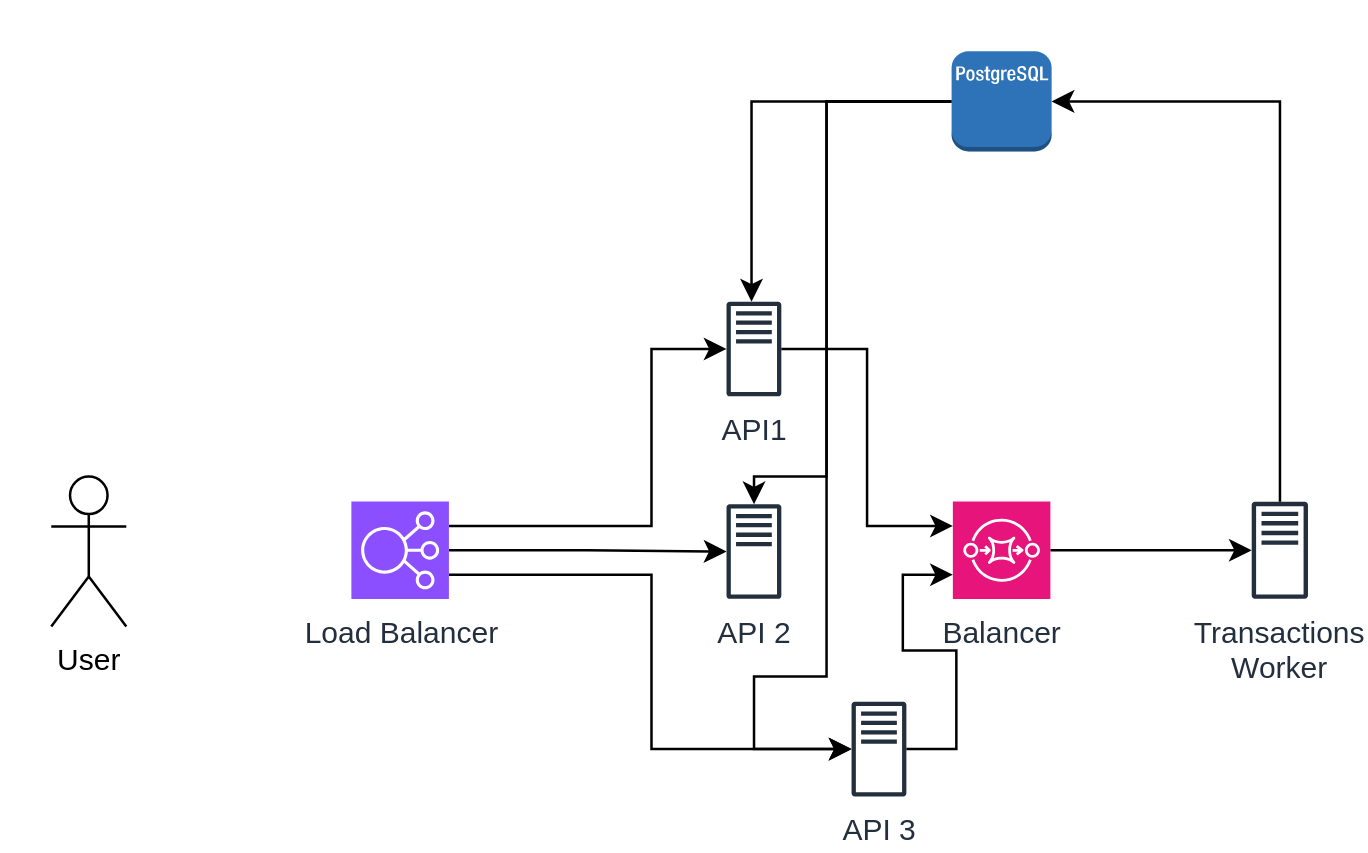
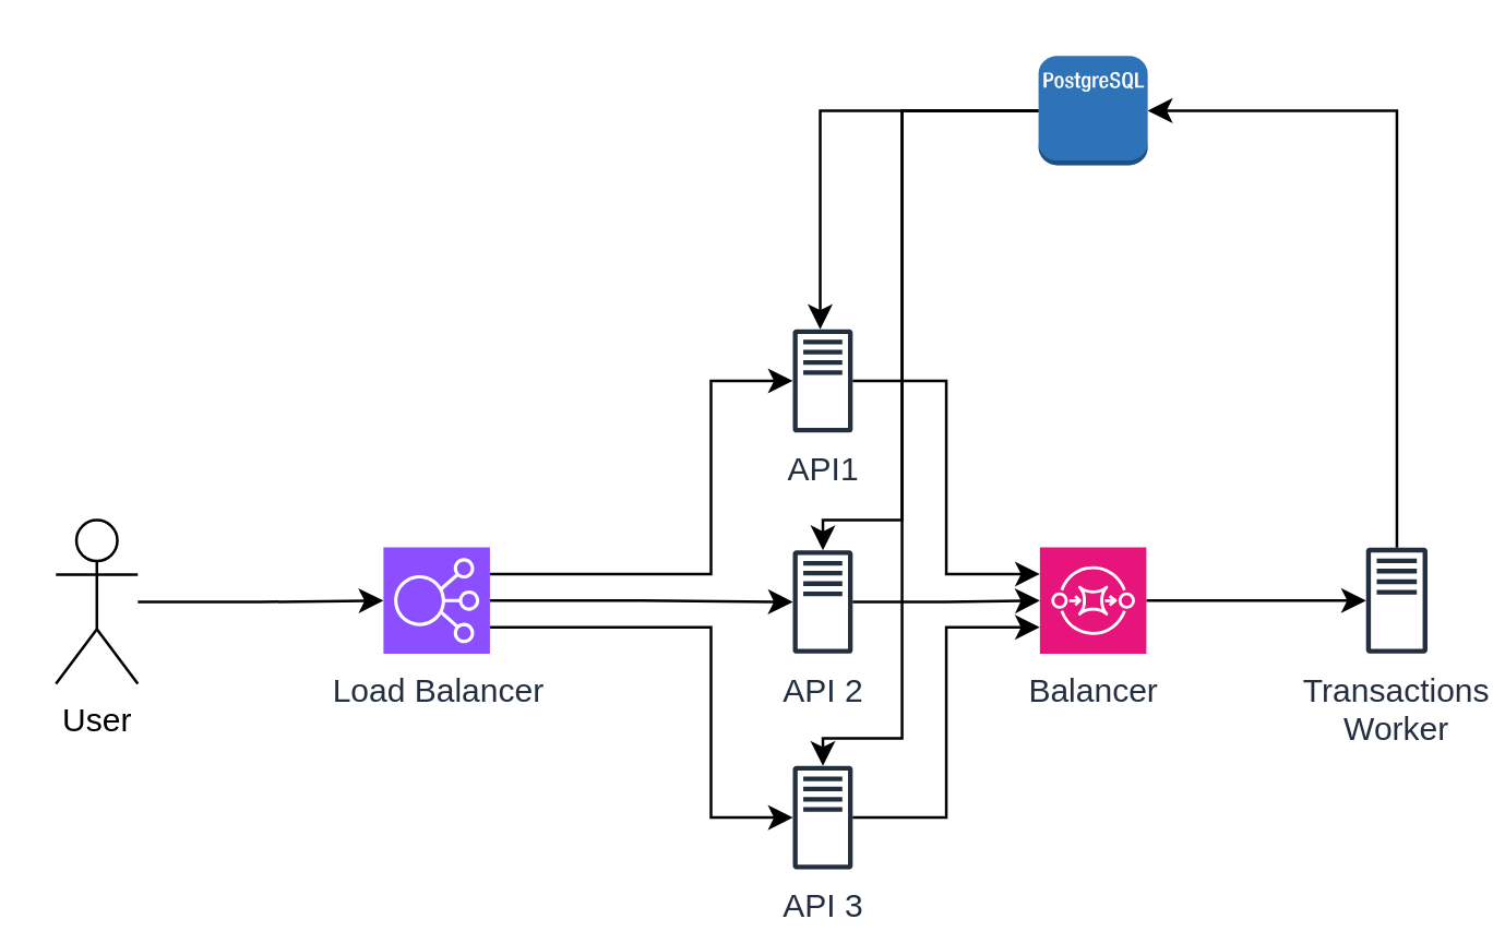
+ <mxCell id="2" style="edgeStyle=orthogonalEdgeStyle;rounded=0;orthogonalLoop=1;jettySize=auto;html=1;" edge="1" parent="1" source="3" target="7"><mxGeometry relative="1" as="geometry" /></mxCell>
+ <mxCell id="14" style="edgeStyle=orthogonalEdgeStyle;rounded=0;orthogonalLoop=1;jettySize=auto;html=1;entryX=0;entryY=0.5;entryDx=0;entryDy=0;entryPerimeter=0;" edge="1" parent="1" source="9" target="12"><mxGeometry relative="1" as="geometry" /></mxCell>
- <mxCell id="10" value="API 3" style="sketch=0;outlineConnect=0;fontColor=#232F3E;gradientColor=none;fillColor=#232F3D;strokeColor=none;dashed=0;verticalLabelPosition=bottom;verticalAlign=top;align=center;html=1;fontSize=12;fontStyle=0;aspect=fixed;pointerEvents=1;shape=mxgraph.aws4.traditional_server;" vertex="1" parent="1"><mxGeometry x="340" y="280" width="21.92" height="38" as="geometry" /></mxCell>
+ <mxCell id="10" value="API 3" style="sketch=0;outlineConnect=0;fontColor=#232F3E;gradientColor=none;fillColor=#232F3D;strokeColor=none;dashed=0;verticalLabelPosition=bottom;verticalAlign=top;align=center;html=1;fontSize=12;fontStyle=0;aspect=fixed;pointerEvents=1;shape=mxgraph.aws4.traditional_server;" vertex="1" parent="1"><mxGeometry x="290" y="280" width="21.92" height="38" as="geometry" /></mxCell>
